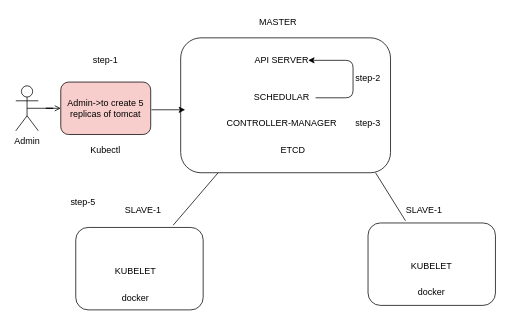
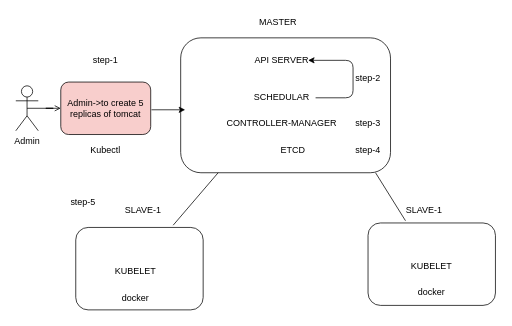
+ <mxCell id="21" value="step-4" style="text;html=1;strokeColor=none;fillColor=none;align=center;verticalAlign=middle;whiteSpace=wrap;rounded=0;" vertex="1" parent="1"><mxGeometry x="470" y="190" width="40" height="20" as="geometry" /></mxCell>
